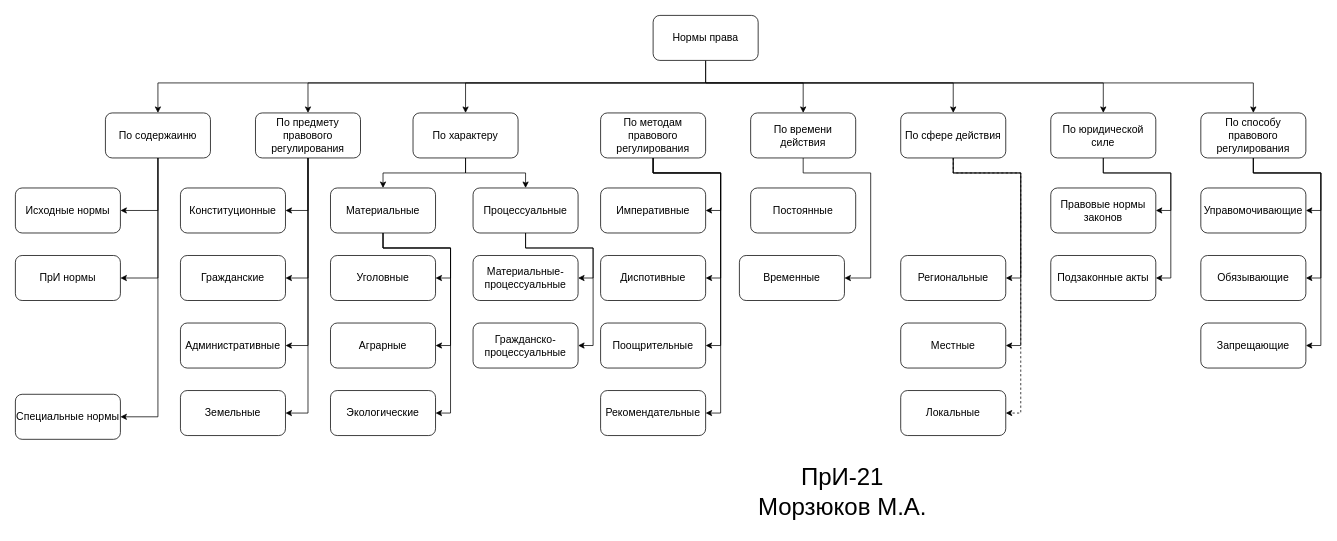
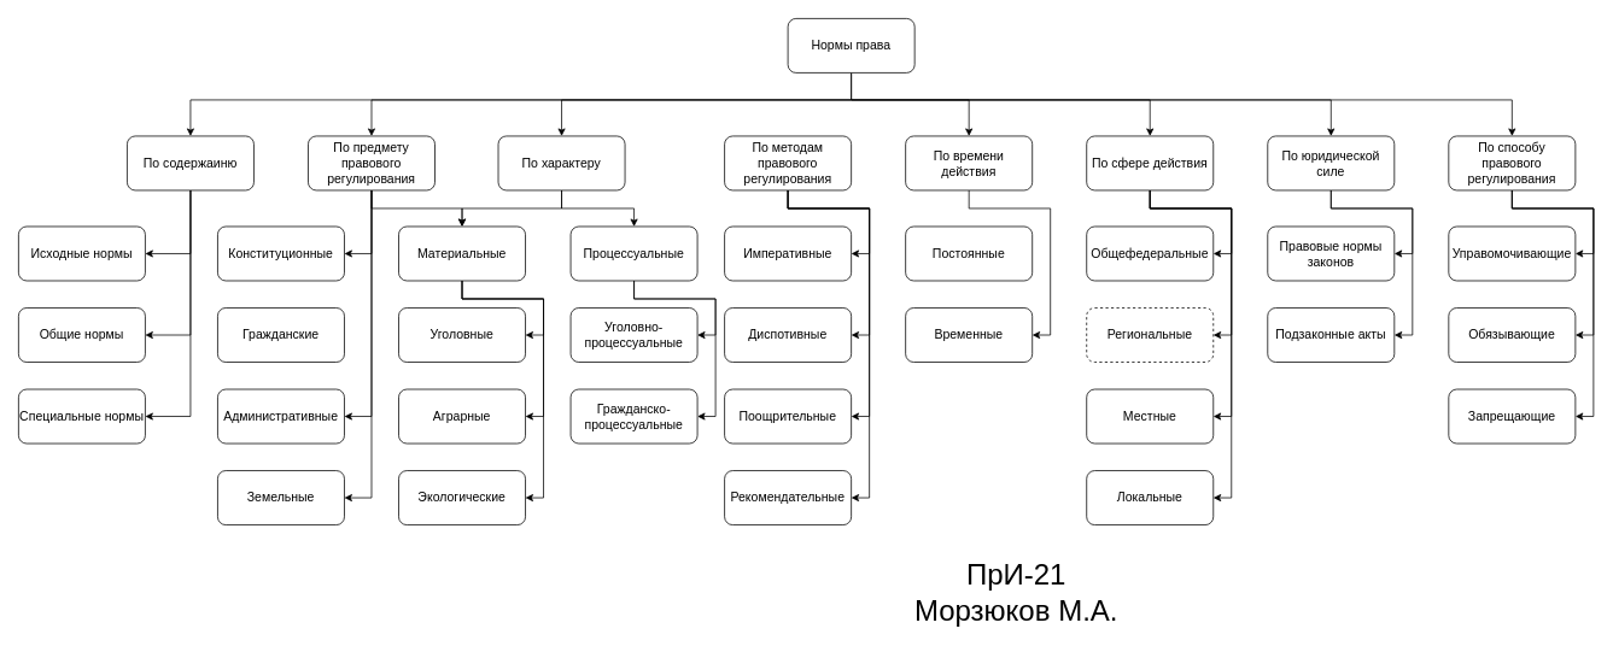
+ <mxCell id="66" value="&lt;font style=&quot;font-size: 14px;&quot;&gt;Общефедеральные&lt;/font&gt;" style="rounded=1;whiteSpace=wrap;html=1;" vertex="1" parent="1"><mxGeometry x="1200" y="250" width="140" height="60" as="geometry" /></mxCell>
+ <mxCell id="29" style="edgeStyle=orthogonalEdgeStyle;rounded=0;orthogonalLoop=1;jettySize=auto;html=1;entryX=1;entryY=0.5;entryDx=0;entryDy=0;" edge="1" parent="1" source="33" target="66"><mxGeometry relative="1" as="geometry" /></mxCell>
- <mxCell id="42" value="&lt;font style=&quot;font-size: 14px;&quot;&gt;ПрИ нормы&lt;/font&gt;" style="rounded=1;whiteSpace=wrap;html=1;" vertex="1" parent="1"><mxGeometry x="20" y="340" width="140" height="60" as="geometry" /></mxCell>
+ <mxCell id="42" value="&lt;font style=&quot;font-size: 14px;&quot;&gt;Общие нормы&lt;/font&gt;" style="rounded=1;whiteSpace=wrap;html=1;" vertex="1" parent="1"><mxGeometry x="20" y="340" width="140" height="60" as="geometry" /></mxCell>
- <mxCell id="15" style="edgeStyle=orthogonalEdgeStyle;rounded=0;orthogonalLoop=1;jettySize=auto;html=1;entryX=1;entryY=0.5;entryDx=0;entryDy=0;" edge="1" parent="1" source="18" target="45"><mxGeometry relative="1" as="geometry" /></mxCell>
+ <mxCell id="15" style="edgeStyle=orthogonalEdgeStyle;rounded=0;orthogonalLoop=1;jettySize=auto;html=1;" edge="1" parent="1" source="18" target="51"><mxGeometry relative="1" as="geometry" /></mxCell>
- <mxCell id="58" value="&lt;font style=&quot;font-size: 14px;&quot;&gt;Материальные-процессуальные&lt;/font&gt;" style="rounded=1;whiteSpace=wrap;html=1;" vertex="1" parent="1"><mxGeometry x="630" y="340" width="140" height="60" as="geometry" /></mxCell>
+ <mxCell id="58" value="&lt;font style=&quot;font-size: 14px;&quot;&gt;Уголовно-процессуальные&lt;/font&gt;" style="rounded=1;whiteSpace=wrap;html=1;" vertex="1" parent="1"><mxGeometry x="630" y="340" width="140" height="60" as="geometry" /></mxCell>
- <mxCell id="65" value="&lt;font style=&quot;font-size: 14px;&quot;&gt;Временные&lt;/font&gt;" style="rounded=1;whiteSpace=wrap;html=1;" vertex="1" parent="1"><mxGeometry x="985" y="340" width="140" height="60" as="geometry" /></mxCell>
+ <mxCell id="65" value="&lt;font style=&quot;font-size: 14px;&quot;&gt;Временные&lt;/font&gt;" style="rounded=1;whiteSpace=wrap;html=1;" vertex="1" parent="1"><mxGeometry x="1000" y="340" width="140" height="60" as="geometry" /></mxCell>
- <mxCell id="67" value="&lt;font style=&quot;font-size: 14px;&quot;&gt;Региональные&lt;/font&gt;" style="rounded=1;whiteSpace=wrap;html=1;" vertex="1" parent="1"><mxGeometry x="1200" y="340" width="140" height="60" as="geometry" /></mxCell>
+ <mxCell id="67" value="&lt;font style=&quot;font-size: 14px;&quot;&gt;Региональные&lt;/font&gt;" style="rounded=1;whiteSpace=wrap;html=1;dashed=1;" vertex="1" parent="1"><mxGeometry x="1200" y="340" width="140" height="60" as="geometry" /></mxCell>
- <mxCell id="32" style="edgeStyle=orthogonalEdgeStyle;rounded=0;orthogonalLoop=1;jettySize=auto;html=1;entryX=1;entryY=0.5;entryDx=0;entryDy=0;dashed=1;" edge="1" parent="1" source="33" target="69"><mxGeometry relative="1" as="geometry"><Array as="points"><mxPoint x="1270" y="230" /><mxPoint x="1360" y="230" /><mxPoint x="1360" y="550" /></Array></mxGeometry></mxCell>
+ <mxCell id="32" style="edgeStyle=orthogonalEdgeStyle;rounded=0;orthogonalLoop=1;jettySize=auto;html=1;entryX=1;entryY=0.5;entryDx=0;entryDy=0;" edge="1" parent="1" source="33" target="69"><mxGeometry relative="1" as="geometry"><Array as="points"><mxPoint x="1270" y="230" /><mxPoint x="1360" y="230" /><mxPoint x="1360" y="550" /></Array></mxGeometry></mxCell>
- <mxCell id="43" value="&lt;font style=&quot;font-size: 14px;&quot;&gt;Специальные нормы&lt;/font&gt;" style="rounded=1;whiteSpace=wrap;html=1;" vertex="1" parent="1"><mxGeometry x="20" y="525" width="140" height="60" as="geometry" /></mxCell>
+ <mxCell id="43" value="&lt;font style=&quot;font-size: 14px;&quot;&gt;Специальные нормы&lt;/font&gt;" style="rounded=1;whiteSpace=wrap;html=1;" vertex="1" parent="1"><mxGeometry x="20" y="430" width="140" height="60" as="geometry" /></mxCell>
